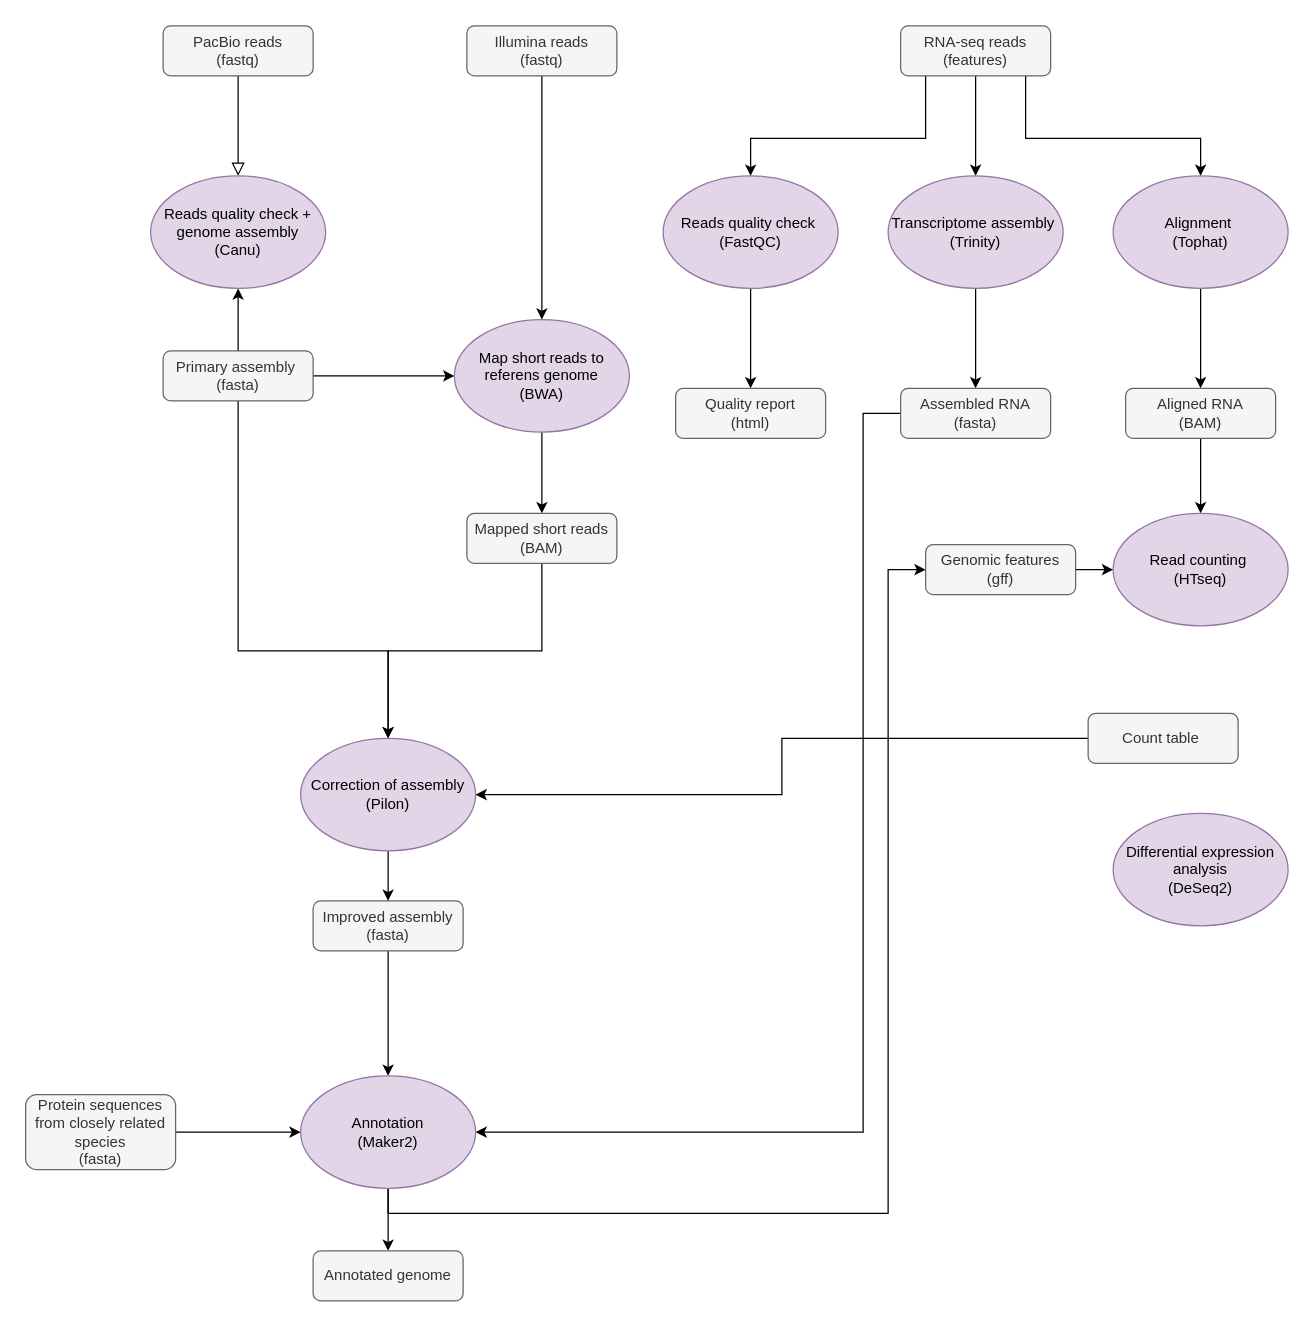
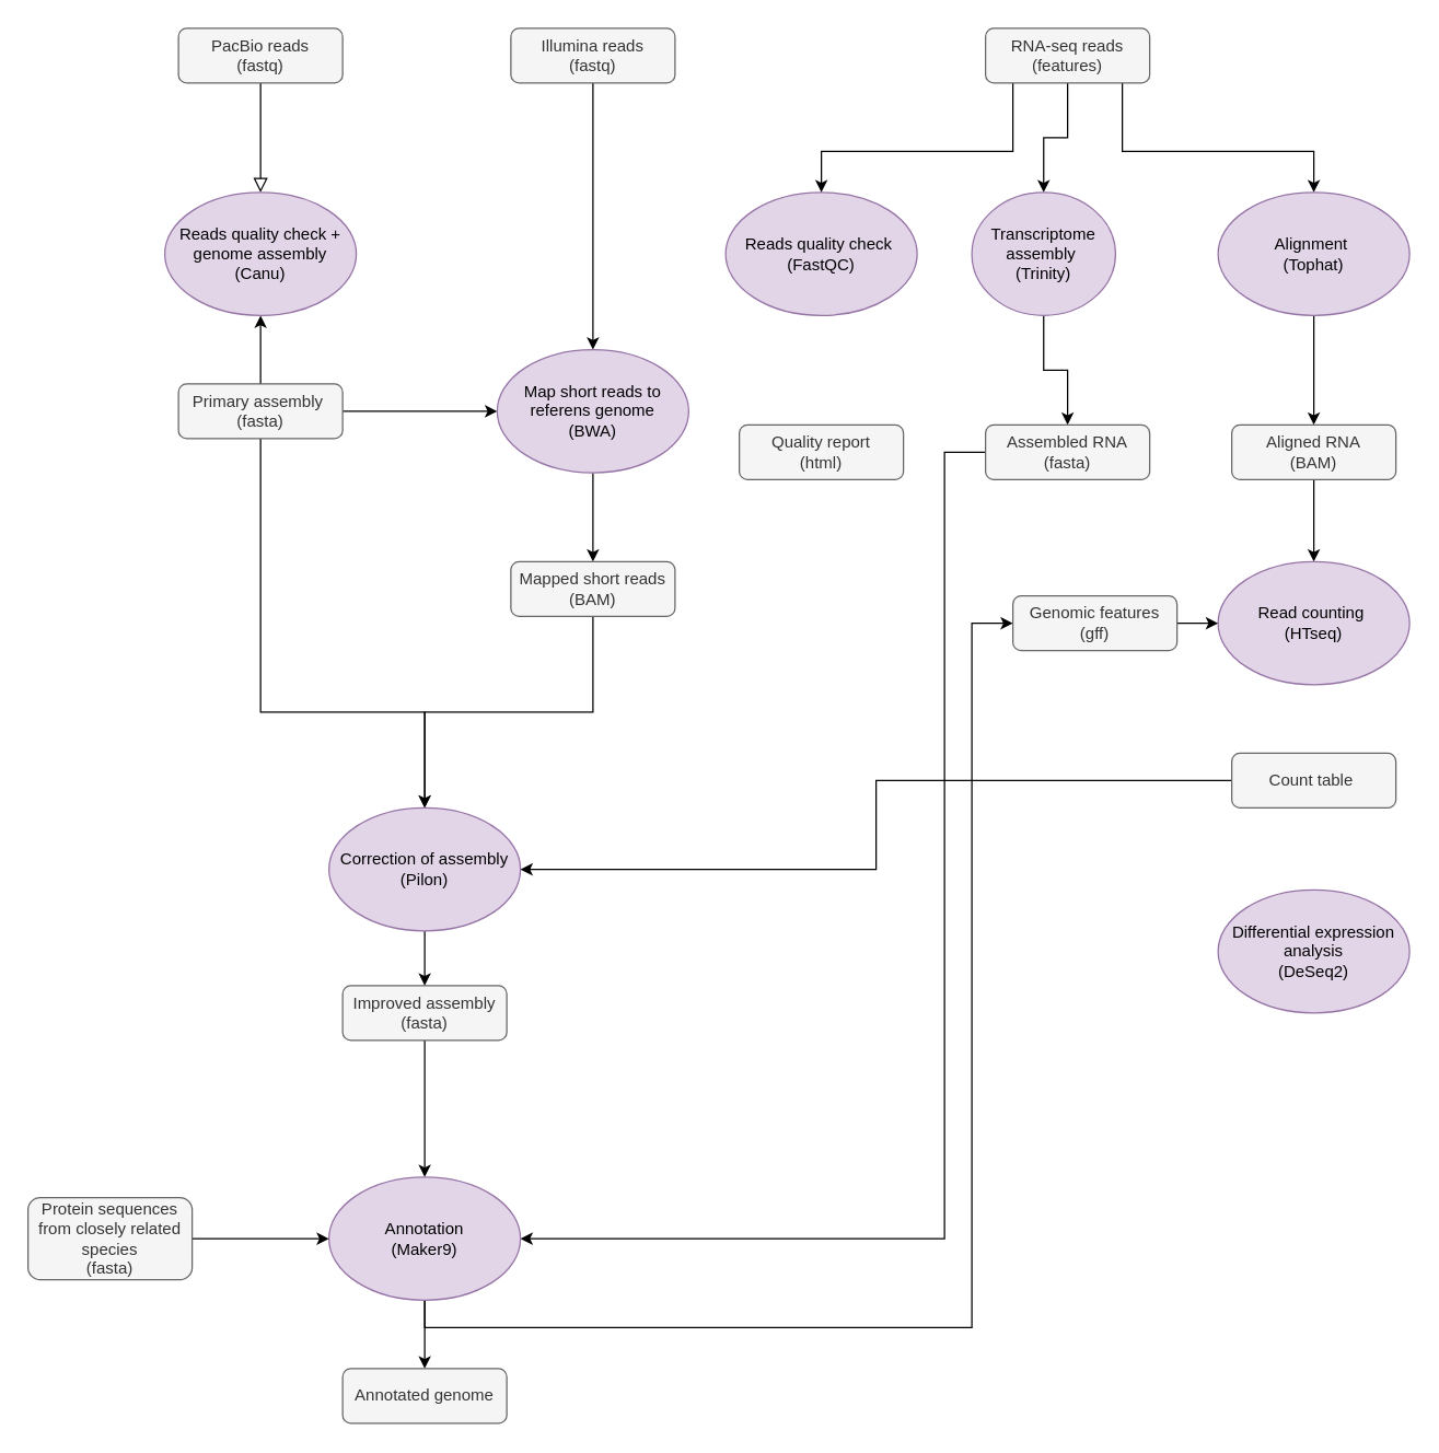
- <mxCell id="21" value="Transcriptome assembly&amp;nbsp;&lt;br&gt;(Trinity)" style="ellipse;whiteSpace=wrap;html=1;fillColor=#e1d5e7;strokeColor=#9673a6;" vertex="1" parent="1"><mxGeometry x="710" y="140" width="140" height="90" as="geometry" /></mxCell>
+ <mxCell id="21" value="Transcriptome assembly&amp;nbsp;&lt;br&gt;(Trinity)" style="ellipse;whiteSpace=wrap;html=1;fillColor=#e1d5e7;strokeColor=#9673a6;" vertex="1" parent="1"><mxGeometry x="710" y="140" width="105" height="90" as="geometry" /></mxCell>
- <mxCell id="13" value="" style="edgeStyle=orthogonalEdgeStyle;rounded=0;orthogonalLoop=1;jettySize=auto;html=1;" edge="1" parent="1" source="14" target="19"><mxGeometry relative="1" as="geometry" /></mxCell>
- <mxCell id="45" value="Count table&amp;nbsp;" style="rounded=1;whiteSpace=wrap;html=1;fillColor=#f5f5f5;strokeColor=#666666;fontColor=#333333;" vertex="1" parent="1"><mxGeometry x="870" y="570" width="120" height="40" as="geometry" /></mxCell>
+ <mxCell id="45" value="Count table&amp;nbsp;" style="rounded=1;whiteSpace=wrap;html=1;fillColor=#f5f5f5;strokeColor=#666666;fontColor=#333333;" vertex="1" parent="1"><mxGeometry x="900" y="550" width="120" height="40" as="geometry" /></mxCell>
- <mxCell id="32" value="Annotation&lt;br&gt;(Maker2)" style="ellipse;whiteSpace=wrap;html=1;fillColor=#e1d5e7;strokeColor=#9673a6;" vertex="1" parent="1"><mxGeometry x="240" y="860" width="140" height="90" as="geometry" /></mxCell>
+ <mxCell id="32" value="Annotation&lt;br&gt;(Maker9)" style="ellipse;whiteSpace=wrap;html=1;fillColor=#e1d5e7;strokeColor=#9673a6;" vertex="1" parent="1"><mxGeometry x="240" y="860" width="140" height="90" as="geometry" /></mxCell>
